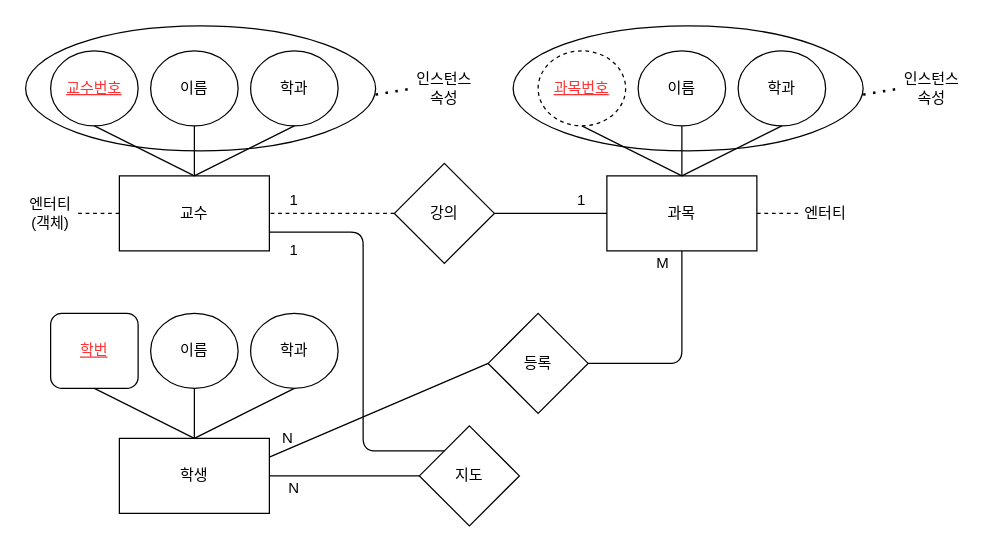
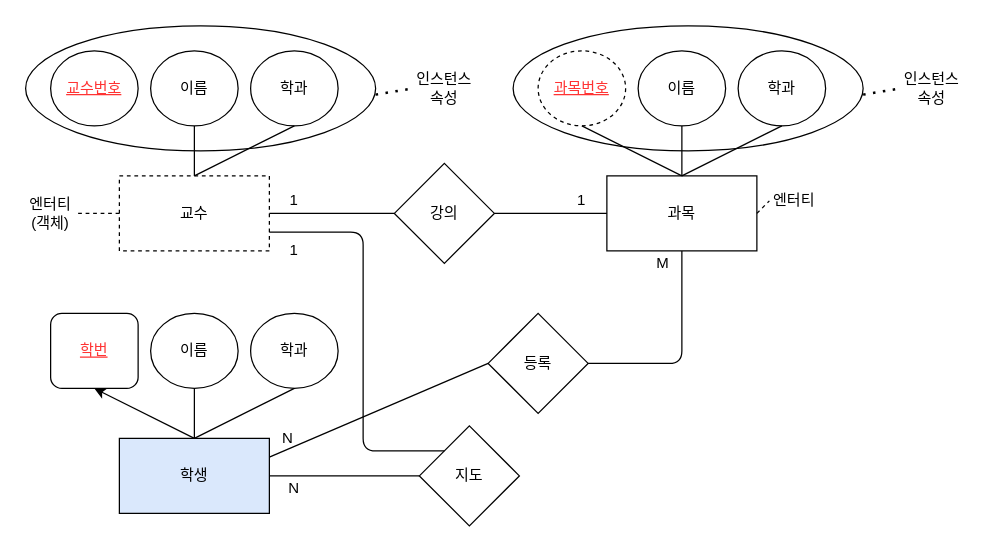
- <mxCell id="7" value="" style="endArrow=none;html=1;entryX=0.5;entryY=1;entryDx=0;entryDy=0;exitX=0.5;exitY=0;exitDx=0;exitDy=0;" parent="1" source="3" target="4" edge="1"><mxGeometry width="50" height="50" relative="1" as="geometry"><mxPoint x="400" y="440" as="sourcePoint" /><mxPoint x="450" y="390" as="targetPoint" /></mxGeometry></mxCell>
- <mxCell id="3" value="&lt;font style=&quot;vertical-align: inherit&quot;&gt;&lt;font style=&quot;vertical-align: inherit&quot;&gt;교수&lt;/font&gt;&lt;/font&gt;" style="rounded=0;whiteSpace=wrap;html=1;" parent="1" vertex="1"><mxGeometry x="95" y="140" width="120" height="60" as="geometry" /></mxCell>
+ <mxCell id="3" value="&lt;font style=&quot;vertical-align: inherit&quot;&gt;&lt;font style=&quot;vertical-align: inherit&quot;&gt;교수&lt;/font&gt;&lt;/font&gt;" style="rounded=0;whiteSpace=wrap;html=1;dashed=1;" parent="1" vertex="1"><mxGeometry x="95" y="140" width="120" height="60" as="geometry" /></mxCell>
- <mxCell id="28" value="" style="endArrow=none;html=1;fontColor=#000000;entryX=1;entryY=0.5;entryDx=0;entryDy=0;exitX=0;exitY=0.5;exitDx=0;exitDy=0;dashed=1;" parent="1" source="25" target="3" edge="1"><mxGeometry width="50" height="50" relative="1" as="geometry"><mxPoint x="400" y="410" as="sourcePoint" /><mxPoint x="450" y="360" as="targetPoint" /></mxGeometry></mxCell>
+ <mxCell id="28" value="" style="endArrow=none;html=1;fontColor=#000000;entryX=1;entryY=0.5;entryDx=0;entryDy=0;exitX=0;exitY=0.5;exitDx=0;exitDy=0;" parent="1" source="25" target="3" edge="1"><mxGeometry width="50" height="50" relative="1" as="geometry"><mxPoint x="400" y="410" as="sourcePoint" /><mxPoint x="450" y="360" as="targetPoint" /></mxGeometry></mxCell>
- <mxCell id="21" value="&lt;font style=&quot;vertical-align: inherit&quot;&gt;&lt;font style=&quot;vertical-align: inherit&quot;&gt;엔터티&lt;/font&gt;&lt;/font&gt;" style="text;html=1;strokeColor=none;fillColor=none;align=center;verticalAlign=middle;whiteSpace=wrap;rounded=0;" parent="1" vertex="1"><mxGeometry x="640" y="160" width="40" height="20" as="geometry" /></mxCell>
+ <mxCell id="21" value="&lt;font style=&quot;vertical-align: inherit&quot;&gt;&lt;font style=&quot;vertical-align: inherit&quot;&gt;엔터티&lt;/font&gt;&lt;/font&gt;" style="text;html=1;strokeColor=none;fillColor=none;align=center;verticalAlign=middle;whiteSpace=wrap;rounded=0;" parent="1" vertex="1"><mxGeometry x="615" y="150" width="40" height="20" as="geometry" /></mxCell>
- <mxCell id="34" value="" style="endArrow=none;html=1;entryX=0.5;entryY=1;entryDx=0;entryDy=0;exitX=0.5;exitY=0;exitDx=0;exitDy=0;" parent="1" source="30" target="31" edge="1"><mxGeometry width="50" height="50" relative="1" as="geometry"><mxPoint x="400" y="650" as="sourcePoint" /><mxPoint x="450" y="600" as="targetPoint" /></mxGeometry></mxCell>
+ <mxCell id="34" value="" style="endArrow=classic;html=1;entryX=0.5;entryY=1;entryDx=0;entryDy=0;exitX=0.5;exitY=0;exitDx=0;exitDy=0;" parent="1" source="30" target="31" edge="1"><mxGeometry width="50" height="50" relative="1" as="geometry"><mxPoint x="400" y="650" as="sourcePoint" /><mxPoint x="450" y="600" as="targetPoint" /></mxGeometry></mxCell>
- <mxCell id="30" value="학생" style="rounded=0;whiteSpace=wrap;html=1;" parent="1" vertex="1"><mxGeometry x="95" y="350" width="120" height="60" as="geometry" /></mxCell>
+ <mxCell id="30" value="학생" style="rounded=0;whiteSpace=wrap;html=1;fillColor=#dae8fc;" parent="1" vertex="1"><mxGeometry x="95" y="350" width="120" height="60" as="geometry" /></mxCell>
